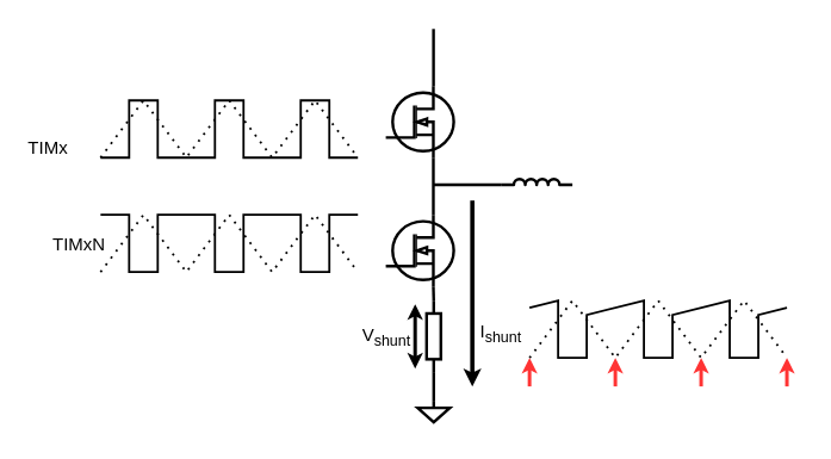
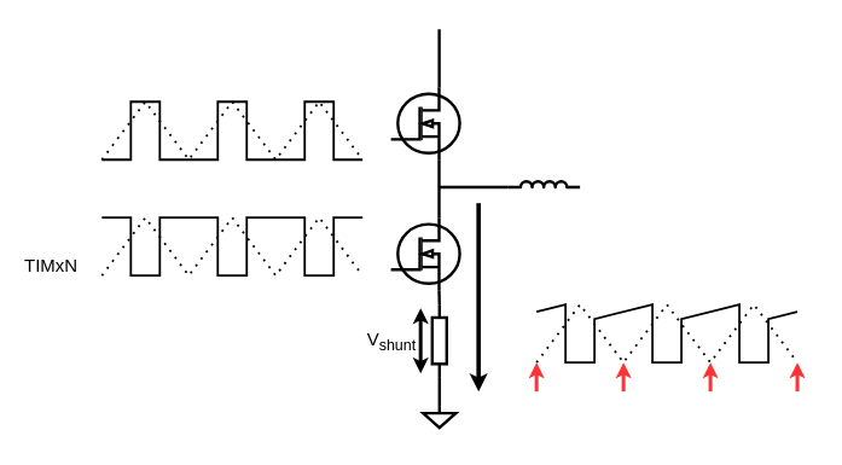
- <mxCell id="21" value="&lt;font style=&quot;font-size: 25px;&quot;&gt;TIMx&amp;nbsp;&lt;/font&gt;" style="text;html=1;strokeColor=none;fillColor=none;align=center;verticalAlign=middle;whiteSpace=wrap;rounded=0;" vertex="1" parent="1"><mxGeometry x="40" y="190" width="60" height="30" as="geometry" /></mxCell>
- <mxCell id="22" value="&lt;font style=&quot;font-size: 25px;&quot;&gt;TIMxN&lt;/font&gt;" style="text;html=1;strokeColor=none;fillColor=none;align=center;verticalAlign=middle;whiteSpace=wrap;rounded=0;" vertex="1" parent="1"><mxGeometry x="80" y="325" width="60" height="30" as="geometry" /></mxCell>
+ <mxCell id="22" value="&lt;font style=&quot;font-size: 25px;&quot;&gt;TIMxN&lt;/font&gt;" style="text;html=1;strokeColor=none;fillColor=none;align=center;verticalAlign=middle;whiteSpace=wrap;rounded=0;" vertex="1" parent="1"><mxGeometry x="40" y="350" width="60" height="30" as="geometry" /></mxCell>
- <mxCell id="20" value="&lt;font style=&quot;font-size: 25px;&quot;&gt;I&lt;sub&gt;shunt&lt;/sub&gt;&lt;/font&gt;" style="text;html=1;strokeColor=none;fillColor=none;align=center;verticalAlign=middle;whiteSpace=wrap;rounded=0;" vertex="1" parent="1"><mxGeometry x="670" y="450" width="60" height="30" as="geometry" /></mxCell>
